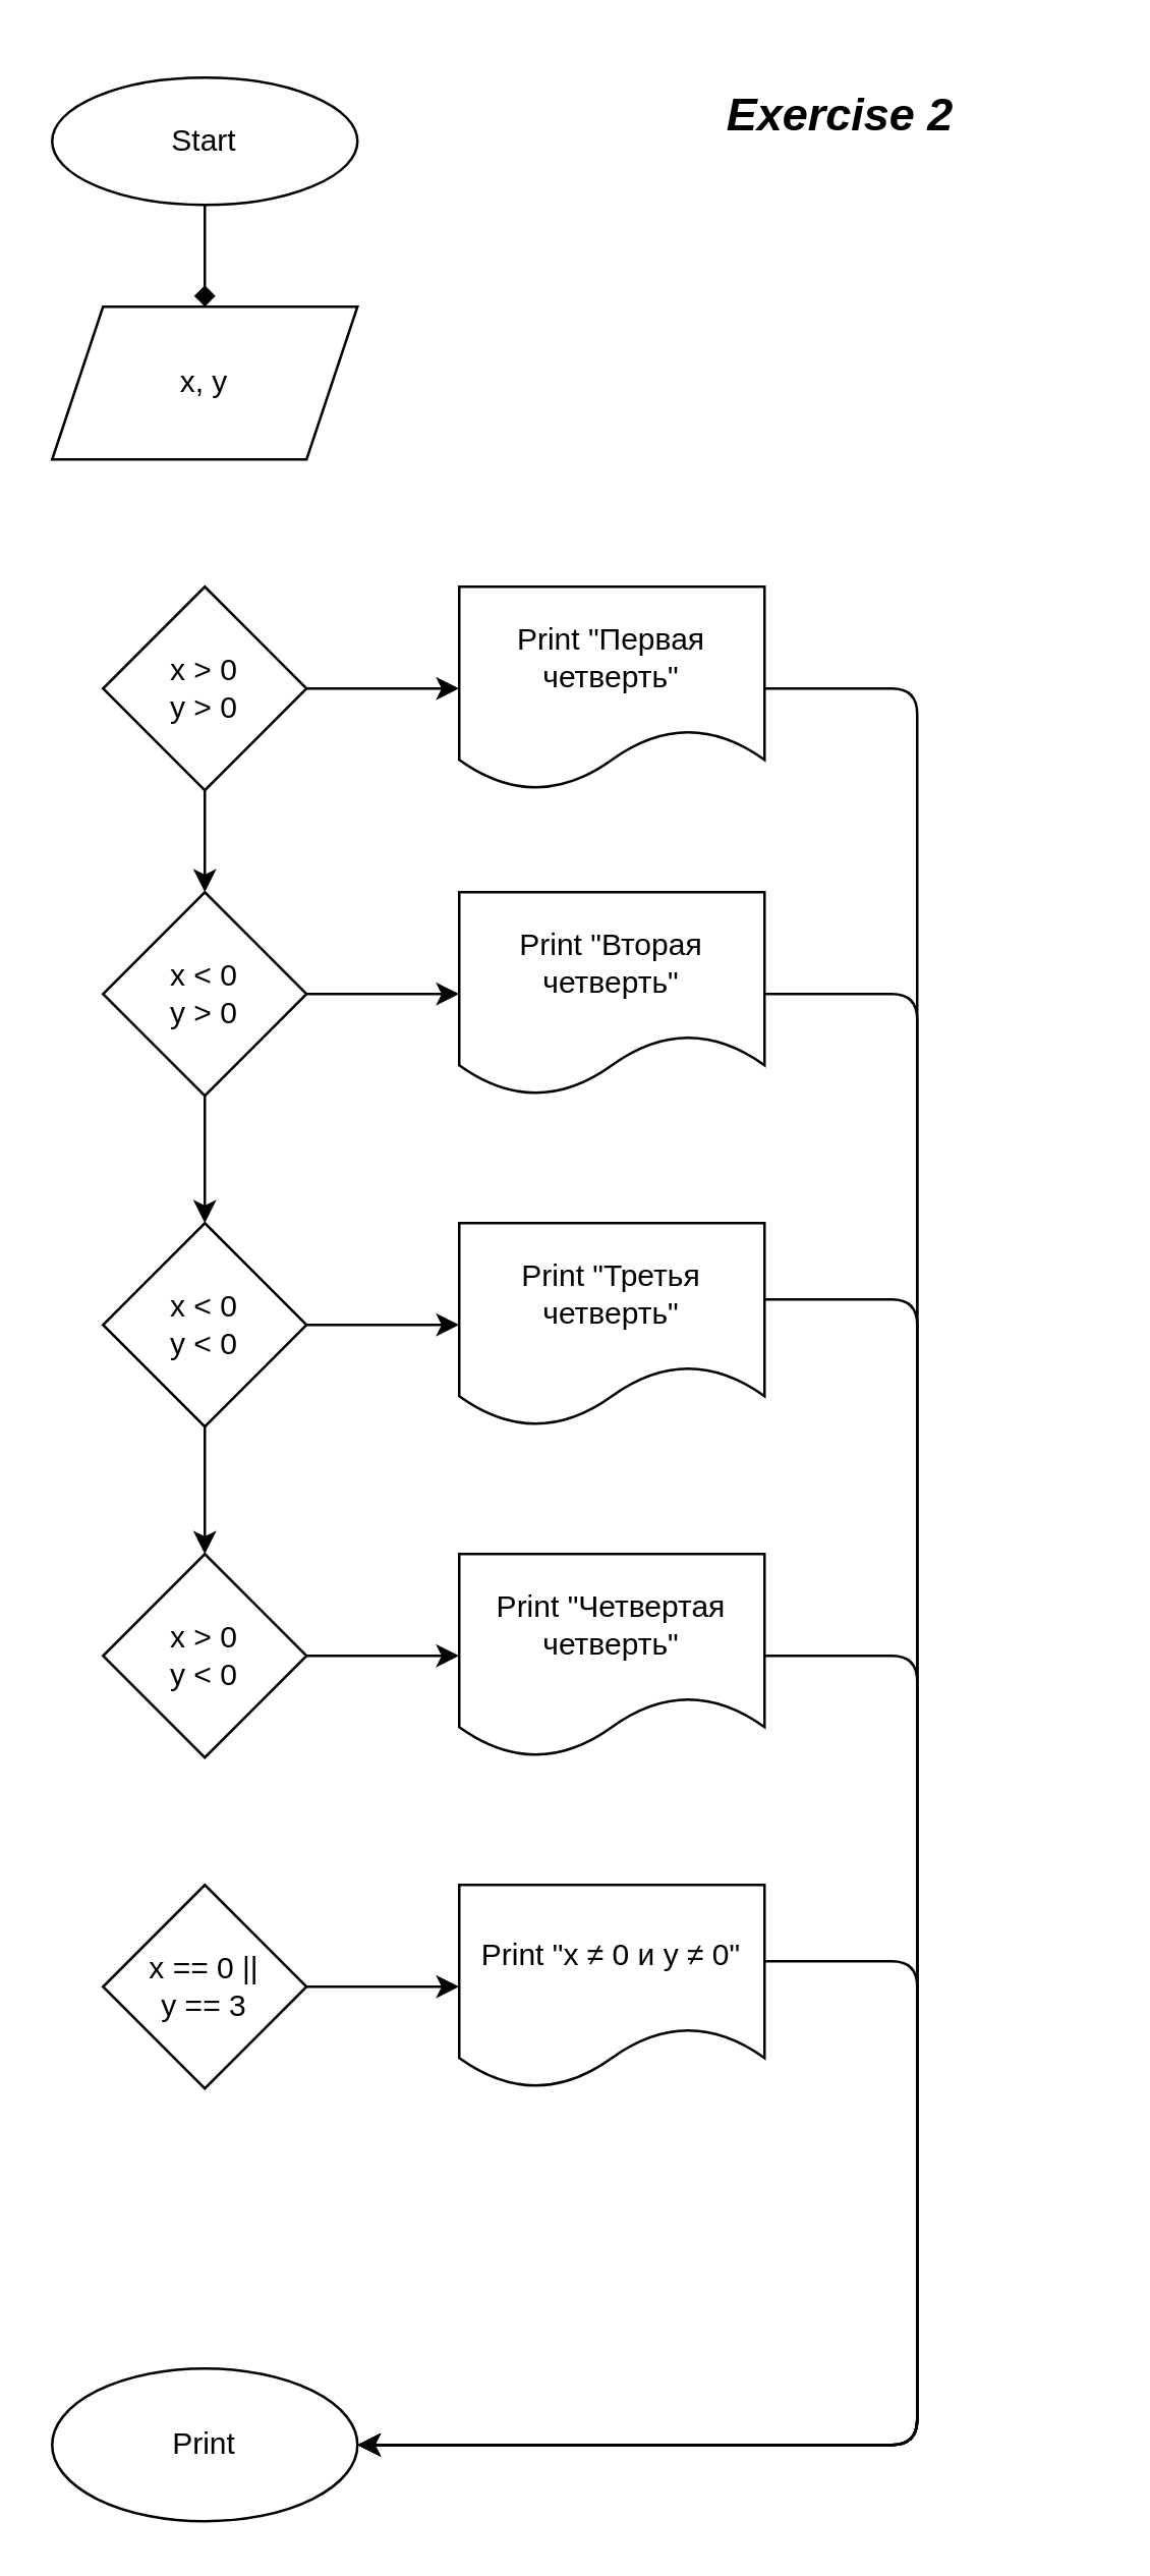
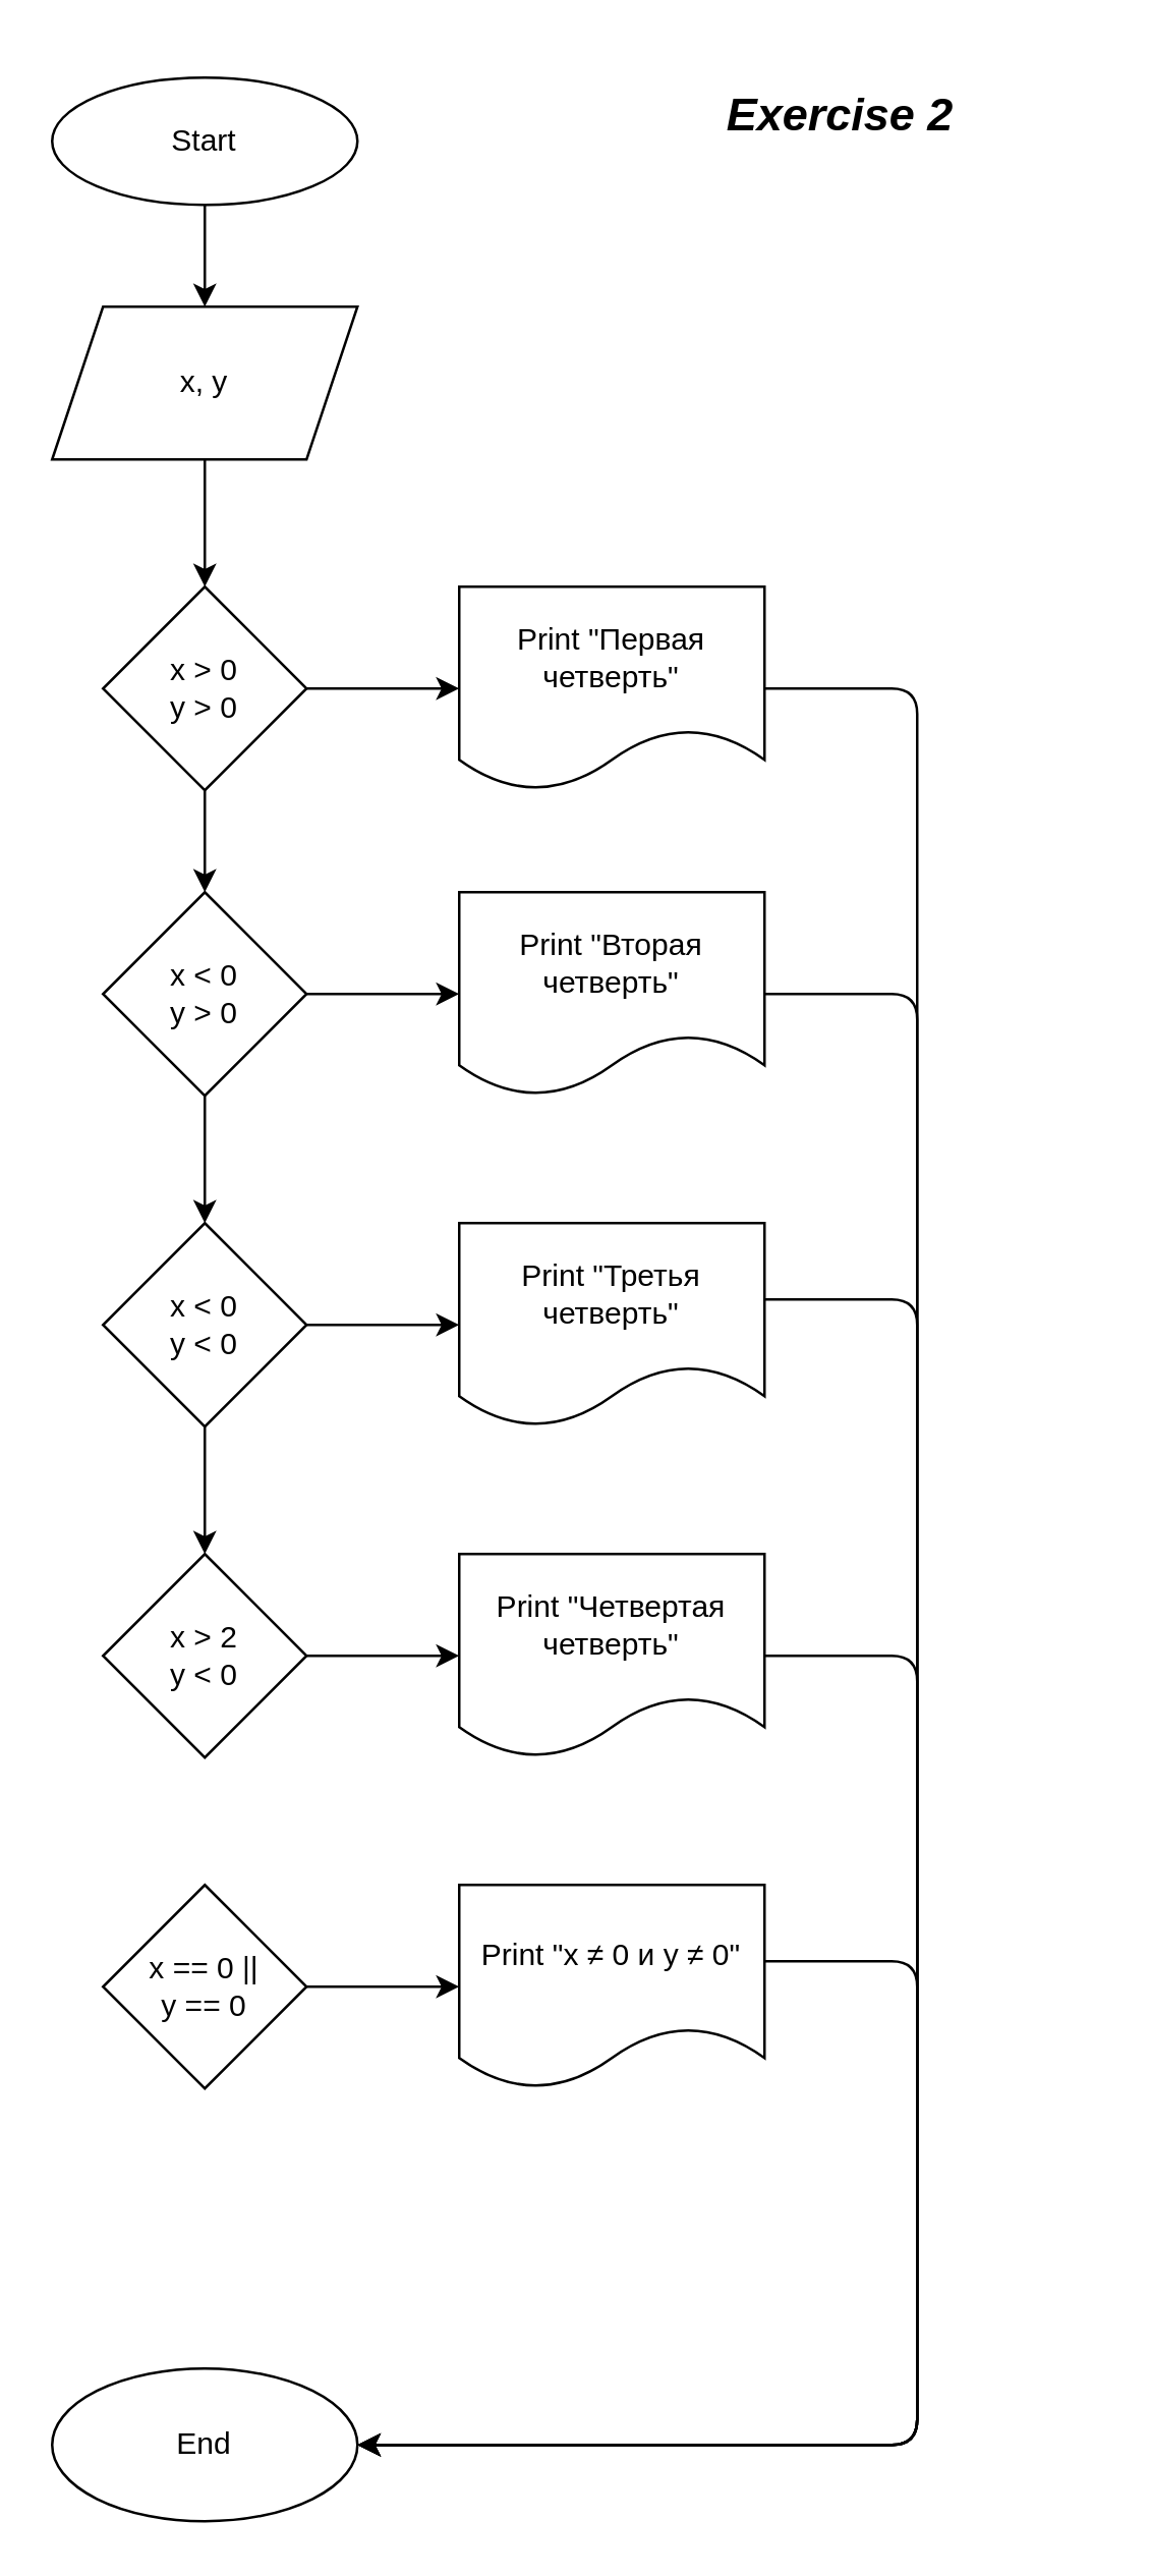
- <mxCell id="2" value="" style="edgeStyle=none;html=1;endArrow=diamond;" edge="1" parent="1" source="3" target="5"><mxGeometry relative="1" as="geometry" /></mxCell>
+ <mxCell id="2" value="" style="edgeStyle=none;html=1;" edge="1" parent="1" source="3" target="5"><mxGeometry relative="1" as="geometry" /></mxCell>
+ <mxCell id="4" value="" style="edgeStyle=none;html=1;" edge="1" parent="1" source="5" target="8"><mxGeometry relative="1" as="geometry" /></mxCell>
- <mxCell id="20" value="x &amp;gt; 0&lt;br&gt;y &amp;lt; 0" style="rhombus;whiteSpace=wrap;html=1;" vertex="1" parent="1"><mxGeometry x="40" y="610" width="80" height="80" as="geometry" /></mxCell>
+ <mxCell id="20" value="x &amp;gt; 2&lt;br&gt;y &amp;lt; 0" style="rhombus;whiteSpace=wrap;html=1;" vertex="1" parent="1"><mxGeometry x="40" y="610" width="80" height="80" as="geometry" /></mxCell>
- <mxCell id="23" value="x == 0 || &lt;br&gt;y == 3" style="rhombus;whiteSpace=wrap;html=1;" vertex="1" parent="1"><mxGeometry x="40" y="740" width="80" height="80" as="geometry" /></mxCell>
+ <mxCell id="23" value="x == 0 || &lt;br&gt;y == 0" style="rhombus;whiteSpace=wrap;html=1;" vertex="1" parent="1"><mxGeometry x="40" y="740" width="80" height="80" as="geometry" /></mxCell>
- <mxCell id="25" value="Print" style="ellipse;whiteSpace=wrap;html=1;" vertex="1" parent="1"><mxGeometry x="20" y="930" width="120" height="60" as="geometry" /></mxCell>
+ <mxCell id="25" value="End" style="ellipse;whiteSpace=wrap;html=1;" vertex="1" parent="1"><mxGeometry x="20" y="930" width="120" height="60" as="geometry" /></mxCell>
